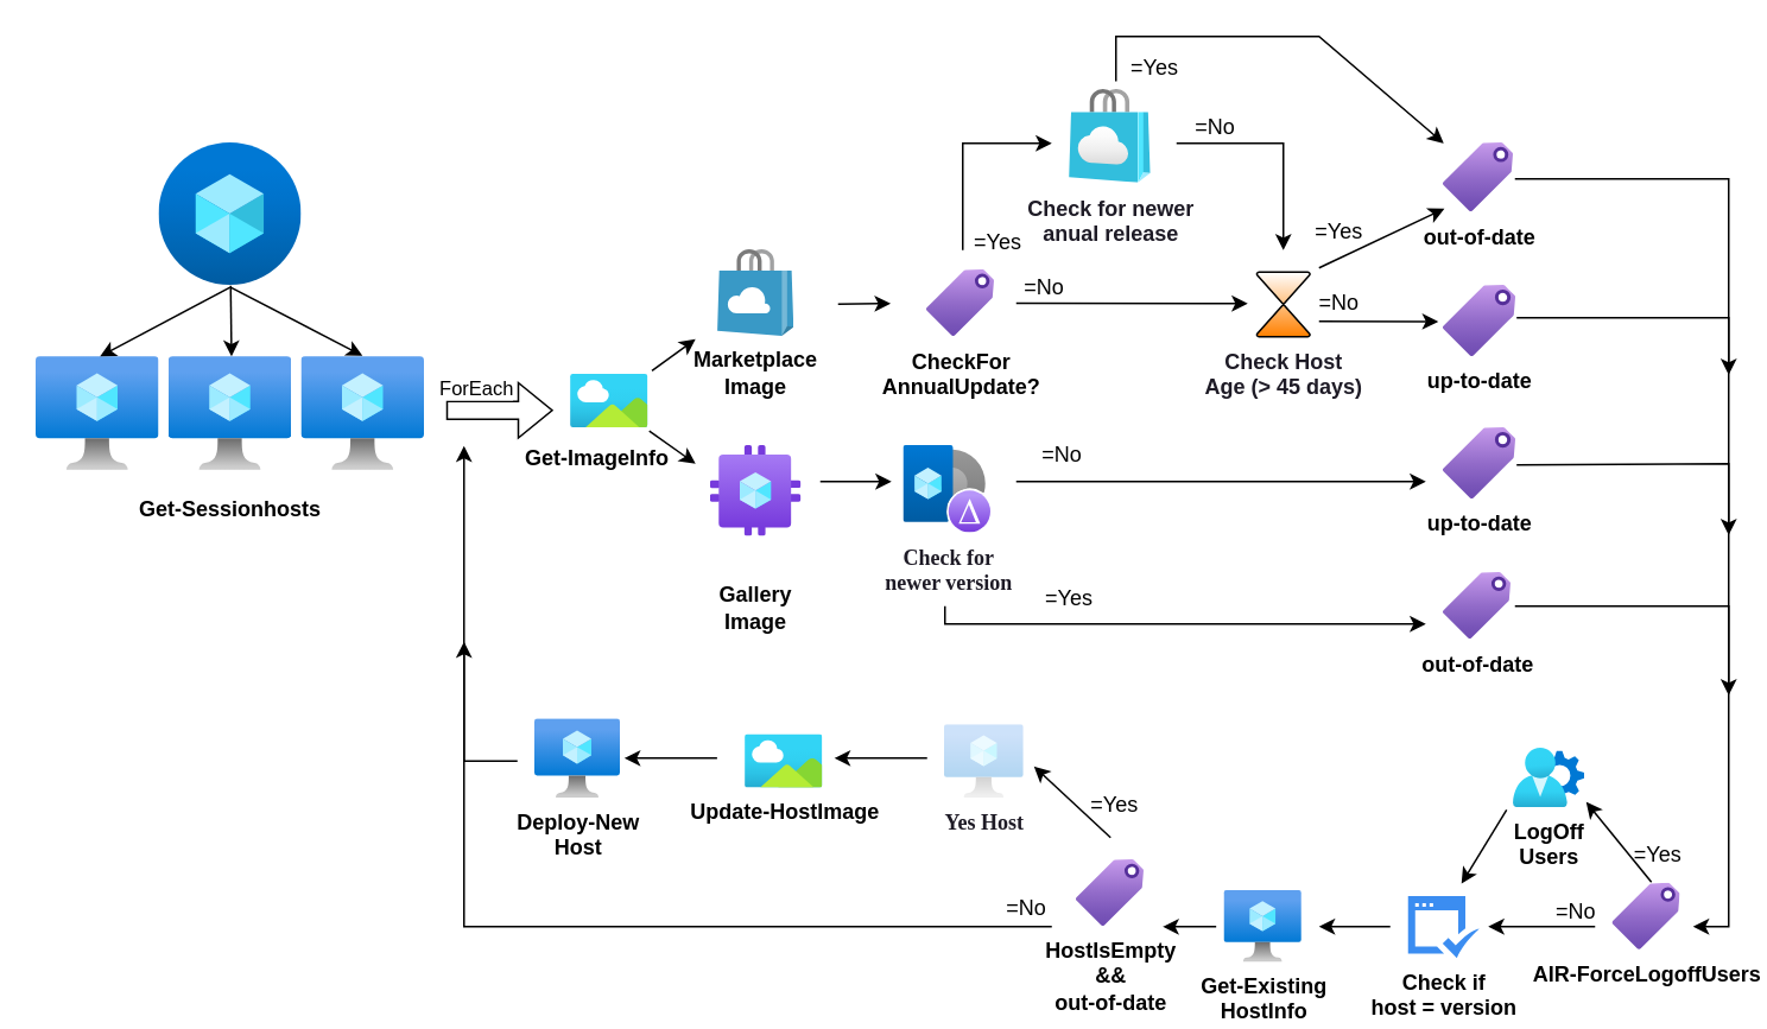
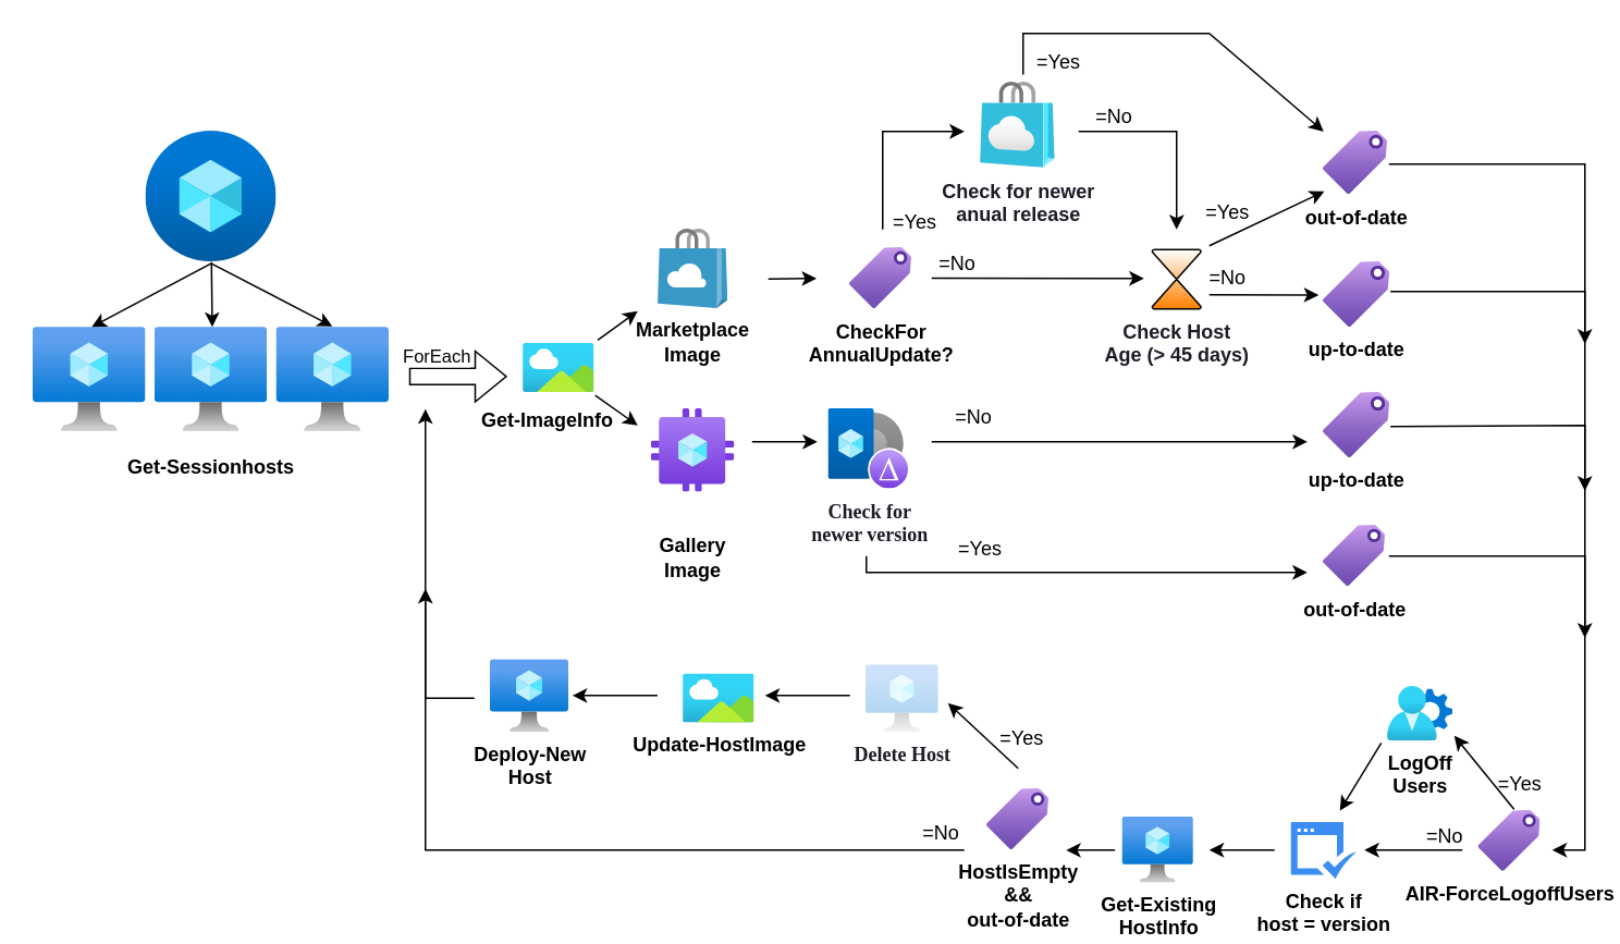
- <mxCell id="54" value="Yes Host" style="image;aspect=fixed;html=1;points=[[0.5,1,0,0,26]];align=center;fontSize=12;image=img/lib/azure2/compute/Virtual_Machine.svg;fontFamily=Roboto Flex;fontStyle=1;fontColor=#1E1B26;labelBackgroundColor=none;opacity=30;" parent="1" vertex="1"><mxGeometry x="530" y="406.76" width="44.5" height="41.28" as="geometry" /></mxCell>
+ <mxCell id="54" value="Delete Host" style="image;aspect=fixed;html=1;points=[[0.5,1,0,0,26]];align=center;fontSize=12;image=img/lib/azure2/compute/Virtual_Machine.svg;fontFamily=Roboto Flex;fontStyle=1;fontColor=#1E1B26;labelBackgroundColor=none;opacity=30;" parent="1" vertex="1"><mxGeometry x="530" y="406.76" width="44.5" height="41.28" as="geometry" /></mxCell>
